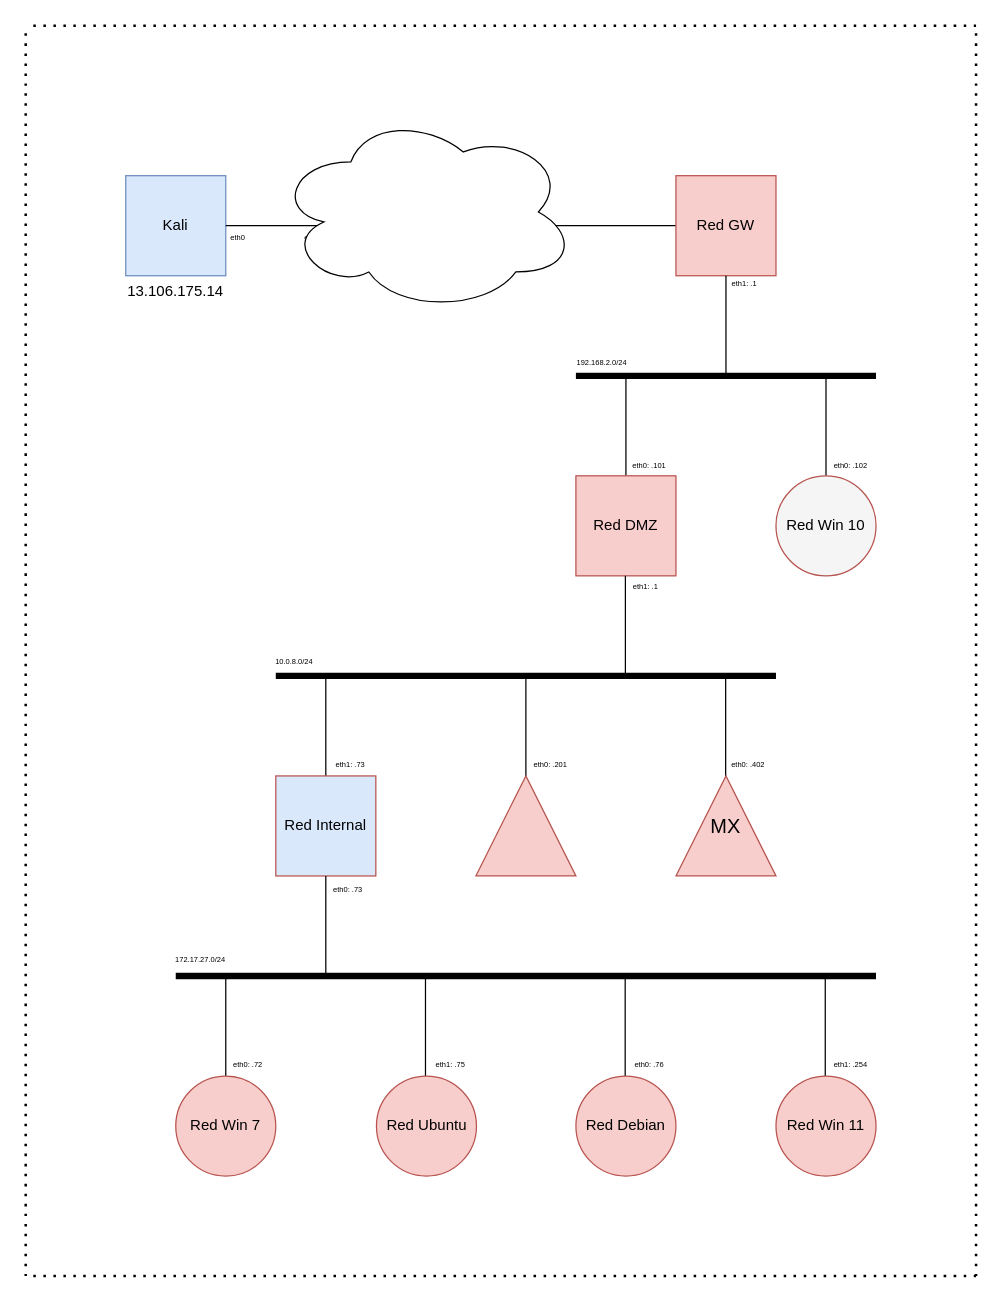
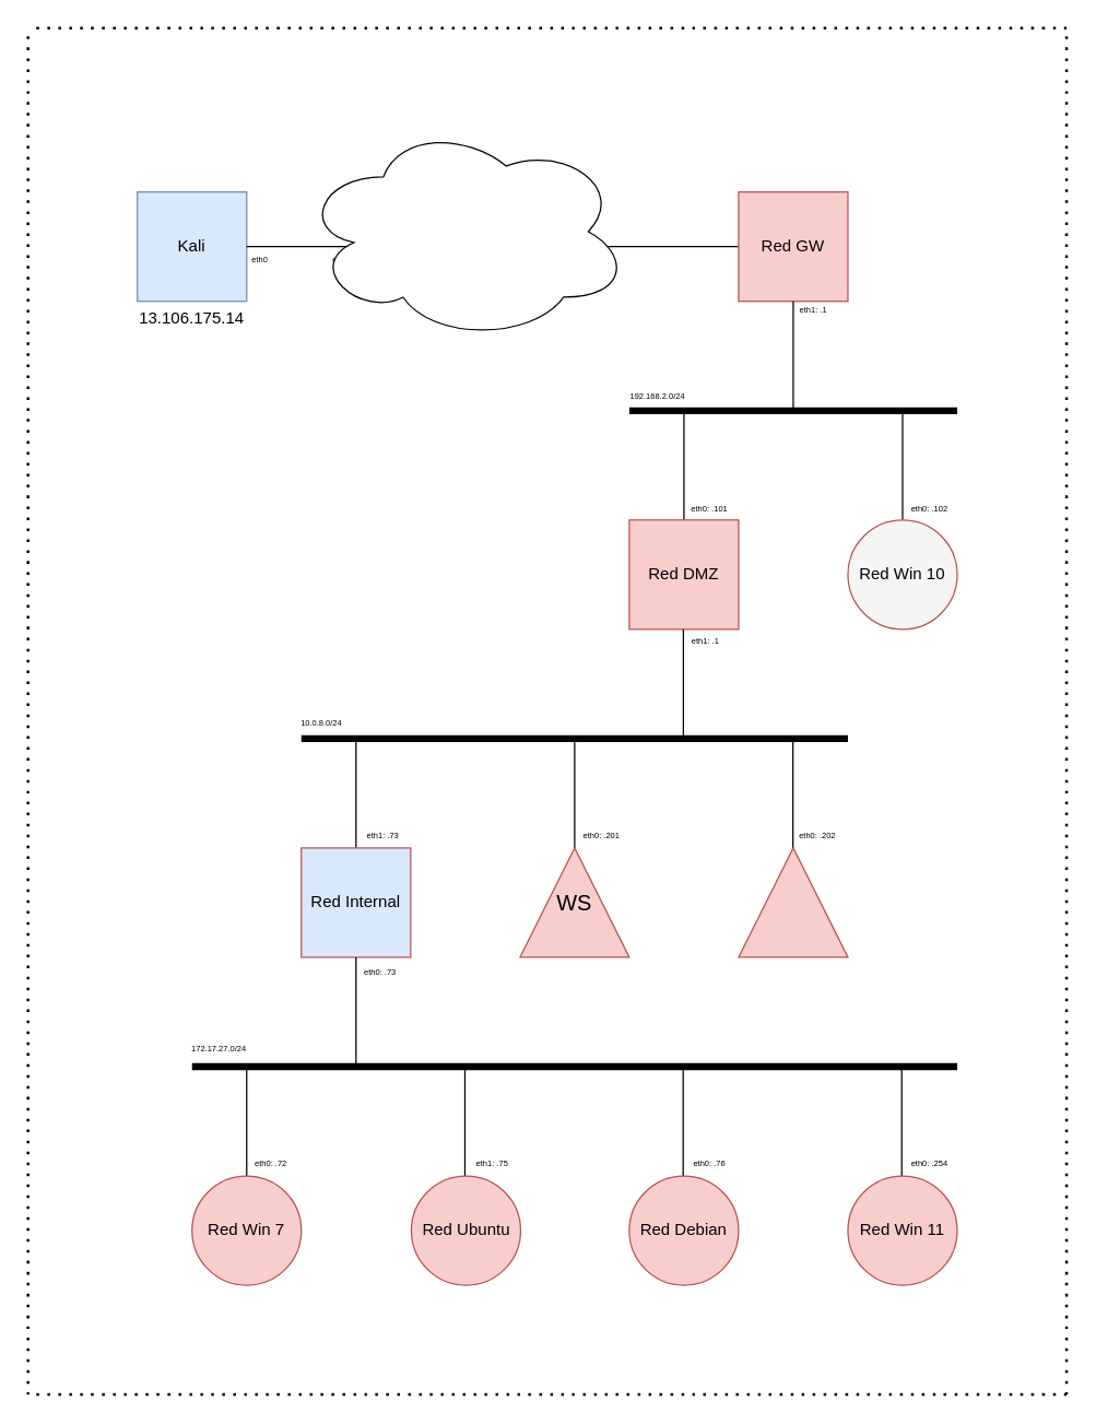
- <mxCell id="41" value="&lt;p style=&quot;line-height: 120%;&quot;&gt;&lt;span style=&quot;font-size: 6px;&quot;&gt;eth0: .402&lt;/span&gt;&lt;br&gt;&lt;/p&gt;" style="text;html=1;align=center;verticalAlign=middle;whiteSpace=wrap;rounded=0;fontSize=16;" vertex="1" parent="1"><mxGeometry x="568" y="594" width="60" height="30" as="geometry" /></mxCell>
+ <mxCell id="41" value="&lt;p style=&quot;line-height: 120%;&quot;&gt;&lt;span style=&quot;font-size: 6px;&quot;&gt;eth0: .202&lt;/span&gt;&lt;br&gt;&lt;/p&gt;" style="text;html=1;align=center;verticalAlign=middle;whiteSpace=wrap;rounded=0;fontSize=16;" vertex="1" parent="1"><mxGeometry x="568" y="594" width="60" height="30" as="geometry" /></mxCell>
+ <mxCell id="31" value="WS" style="text;html=1;align=center;verticalAlign=middle;whiteSpace=wrap;rounded=0;fontSize=16;" vertex="1" parent="29"><mxGeometry x="10" y="25" width="60" height="30" as="geometry" /></mxCell>
- <mxCell id="34" value="MX" style="text;html=1;align=center;verticalAlign=middle;whiteSpace=wrap;rounded=0;fontSize=16;" vertex="1" parent="32"><mxGeometry x="10" y="25" width="60" height="30" as="geometry" /></mxCell>
- <mxCell id="57" value="&lt;p style=&quot;line-height: 120%;&quot;&gt;&lt;span style=&quot;font-size: 6px;&quot;&gt;eth1: .254&lt;/span&gt;&lt;br&gt;&lt;/p&gt;" style="text;html=1;align=center;verticalAlign=middle;whiteSpace=wrap;rounded=0;fontSize=16;" vertex="1" parent="1"><mxGeometry x="650" y="834" width="60" height="30" as="geometry" /></mxCell>
+ <mxCell id="57" value="&lt;p style=&quot;line-height: 120%;&quot;&gt;&lt;span style=&quot;font-size: 6px;&quot;&gt;eth0: .254&lt;/span&gt;&lt;br&gt;&lt;/p&gt;" style="text;html=1;align=center;verticalAlign=middle;whiteSpace=wrap;rounded=0;fontSize=16;" vertex="1" parent="1"><mxGeometry x="650" y="834" width="60" height="30" as="geometry" /></mxCell>
